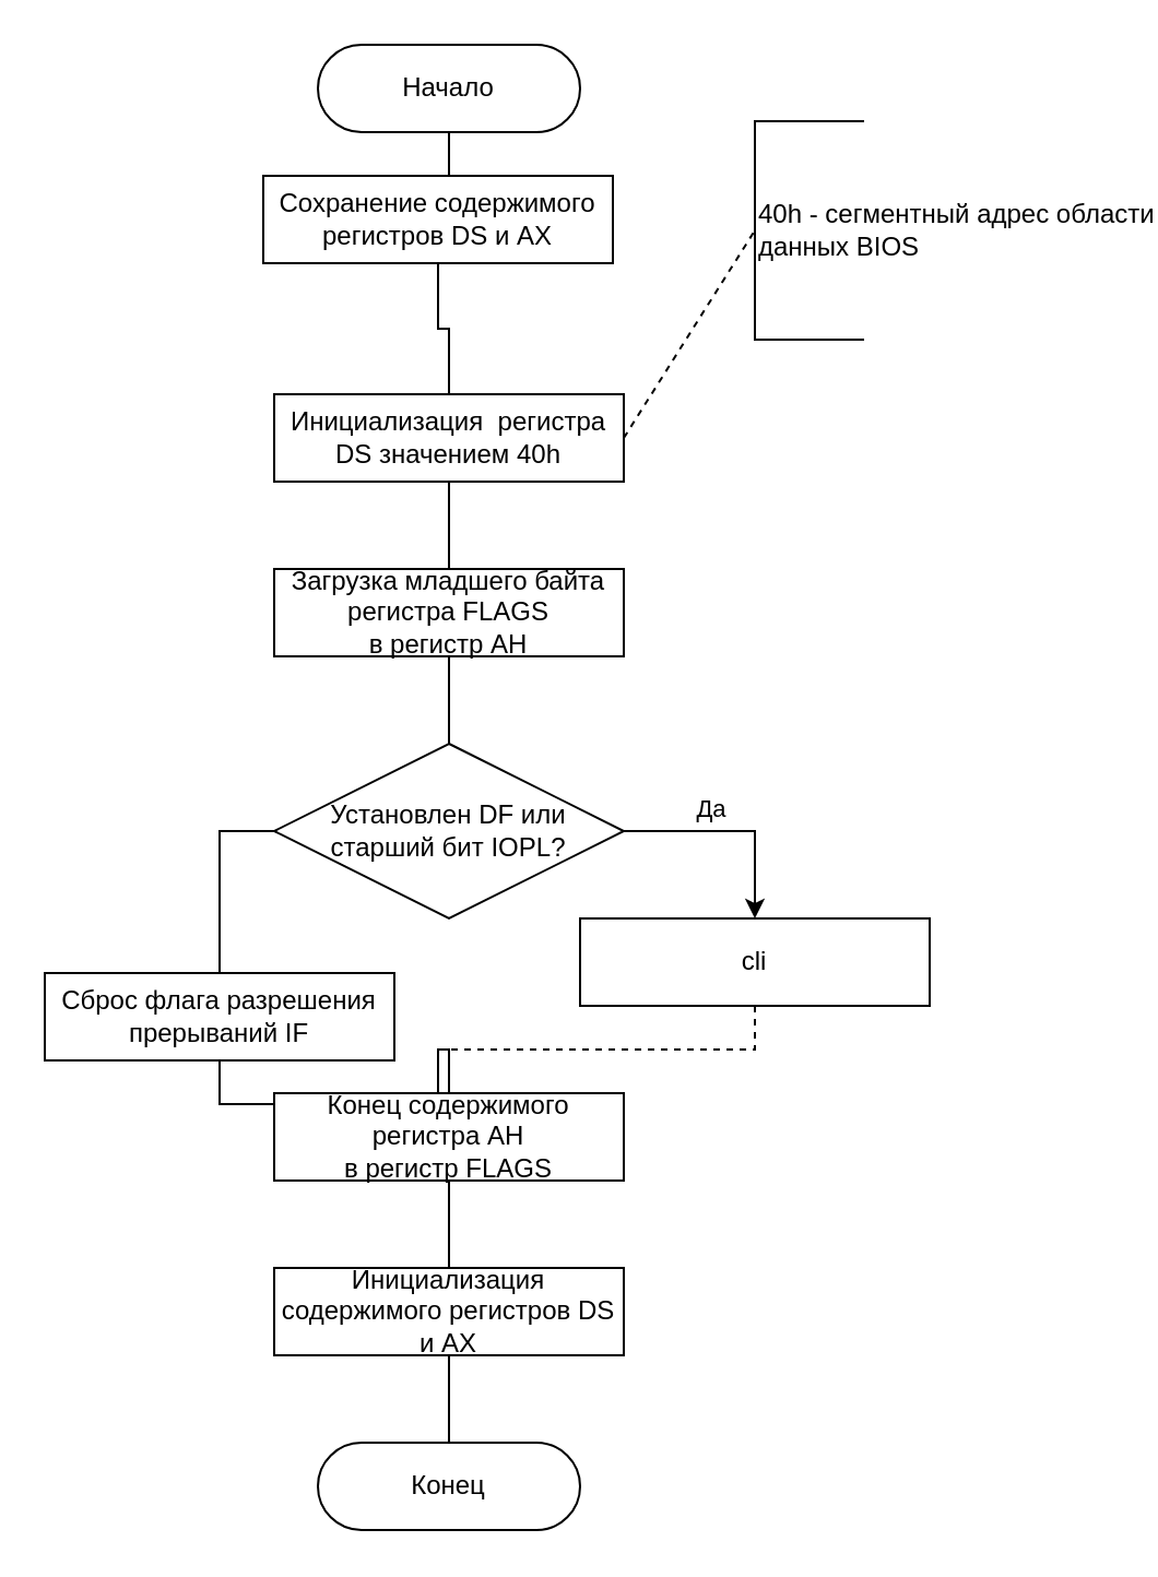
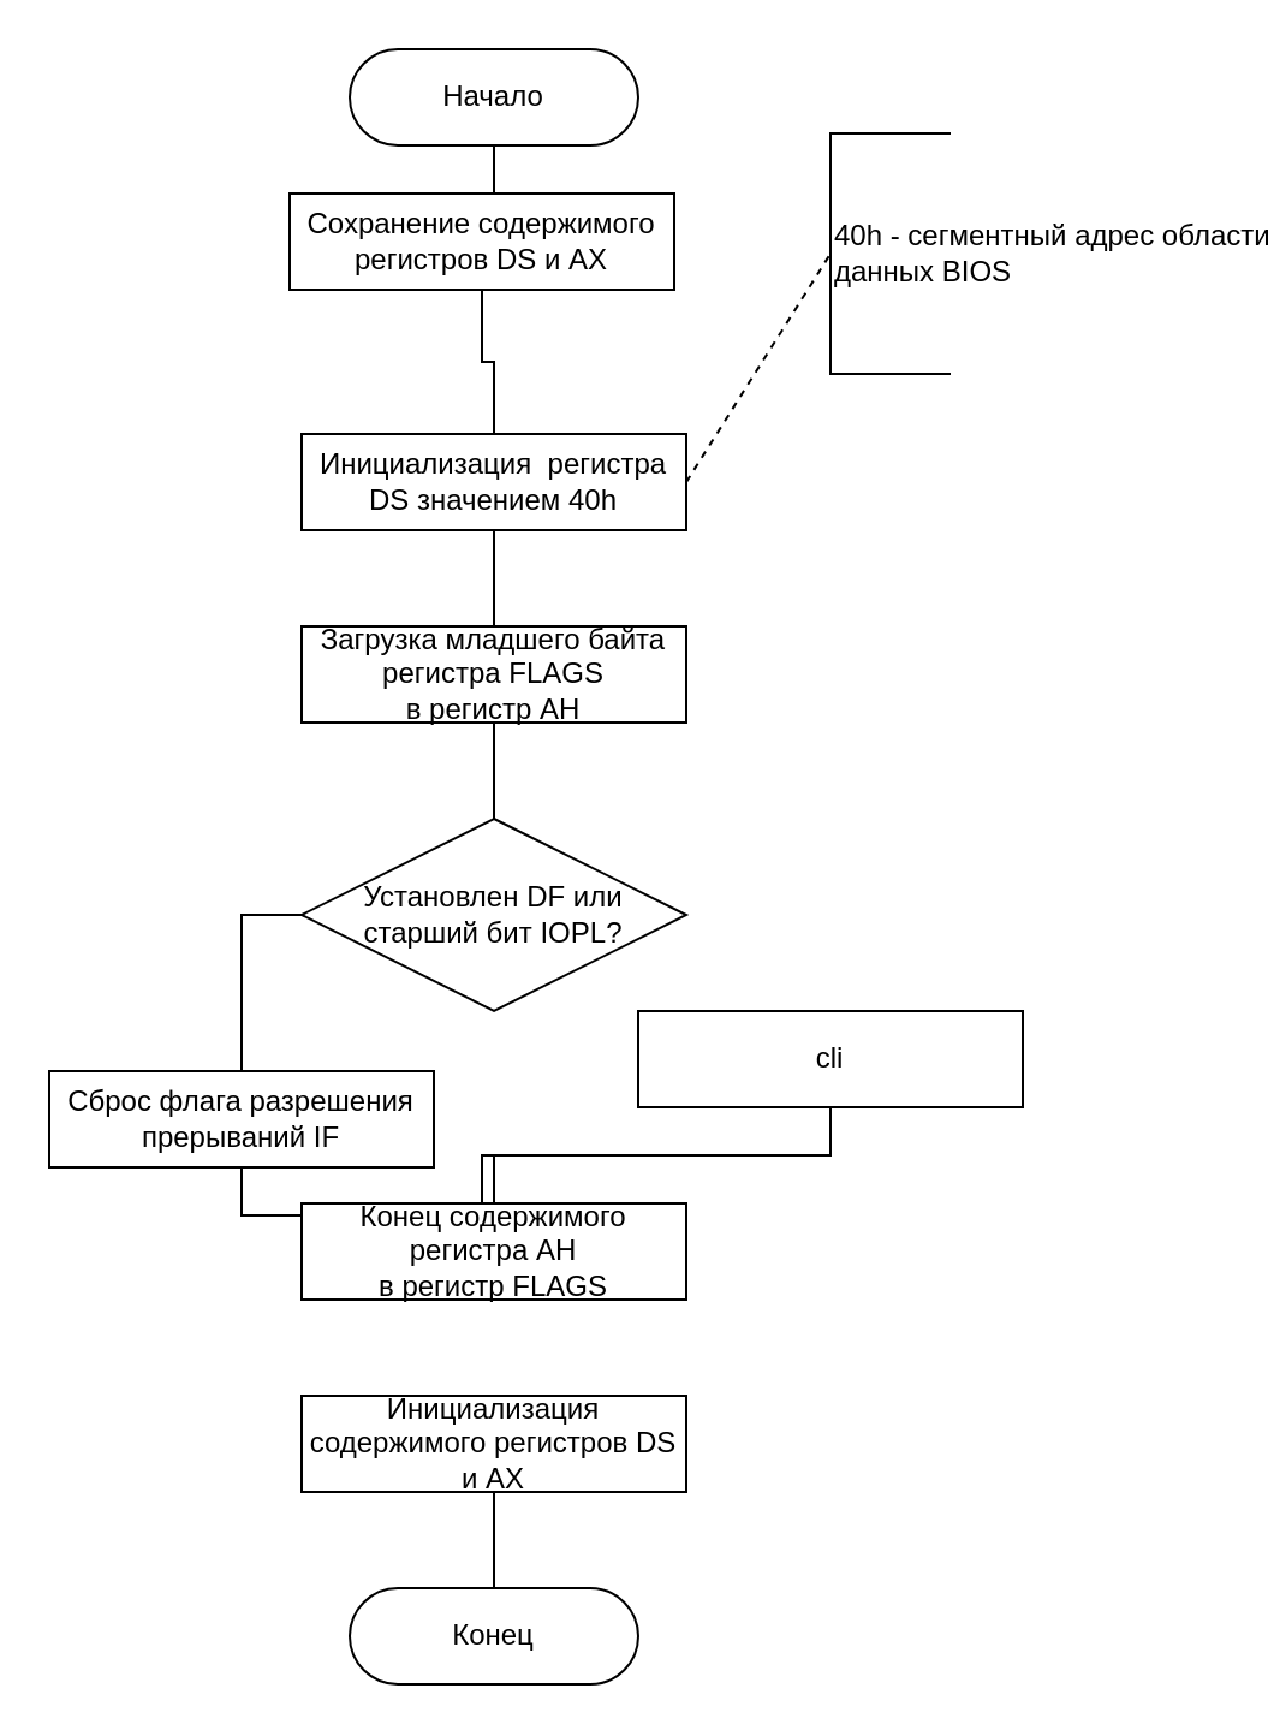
- <mxCell id="8" value="Да" style="edgeStyle=orthogonalEdgeStyle;rounded=0;orthogonalLoop=1;jettySize=auto;html=1;entryX=0.5;entryY=0;entryDx=0;entryDy=0;exitX=1;exitY=0.5;exitDx=0;exitDy=0;" parent="1" source="10" target="12" edge="1"><mxGeometry x="-0.2" y="10" relative="1" as="geometry"><mxPoint as="offset" /></mxGeometry></mxCell>
- <mxCell id="11" style="edgeStyle=orthogonalEdgeStyle;rounded=0;orthogonalLoop=1;jettySize=auto;html=1;entryX=0.5;entryY=0;entryDx=0;entryDy=0;endArrow=none;dashed=1;" parent="1" source="12" target="16" edge="1"><mxGeometry relative="1" as="geometry" /></mxCell>
+ <mxCell id="11" style="edgeStyle=orthogonalEdgeStyle;rounded=0;orthogonalLoop=1;jettySize=auto;html=1;entryX=0.5;entryY=0;entryDx=0;entryDy=0;endArrow=none;" parent="1" source="12" target="16" edge="1"><mxGeometry relative="1" as="geometry" /></mxCell>
- <mxCell id="15" value="" style="edgeStyle=orthogonalEdgeStyle;rounded=0;orthogonalLoop=1;jettySize=auto;html=1;endArrow=none;" parent="1" source="16" target="18" edge="1"><mxGeometry relative="1" as="geometry" /></mxCell>
